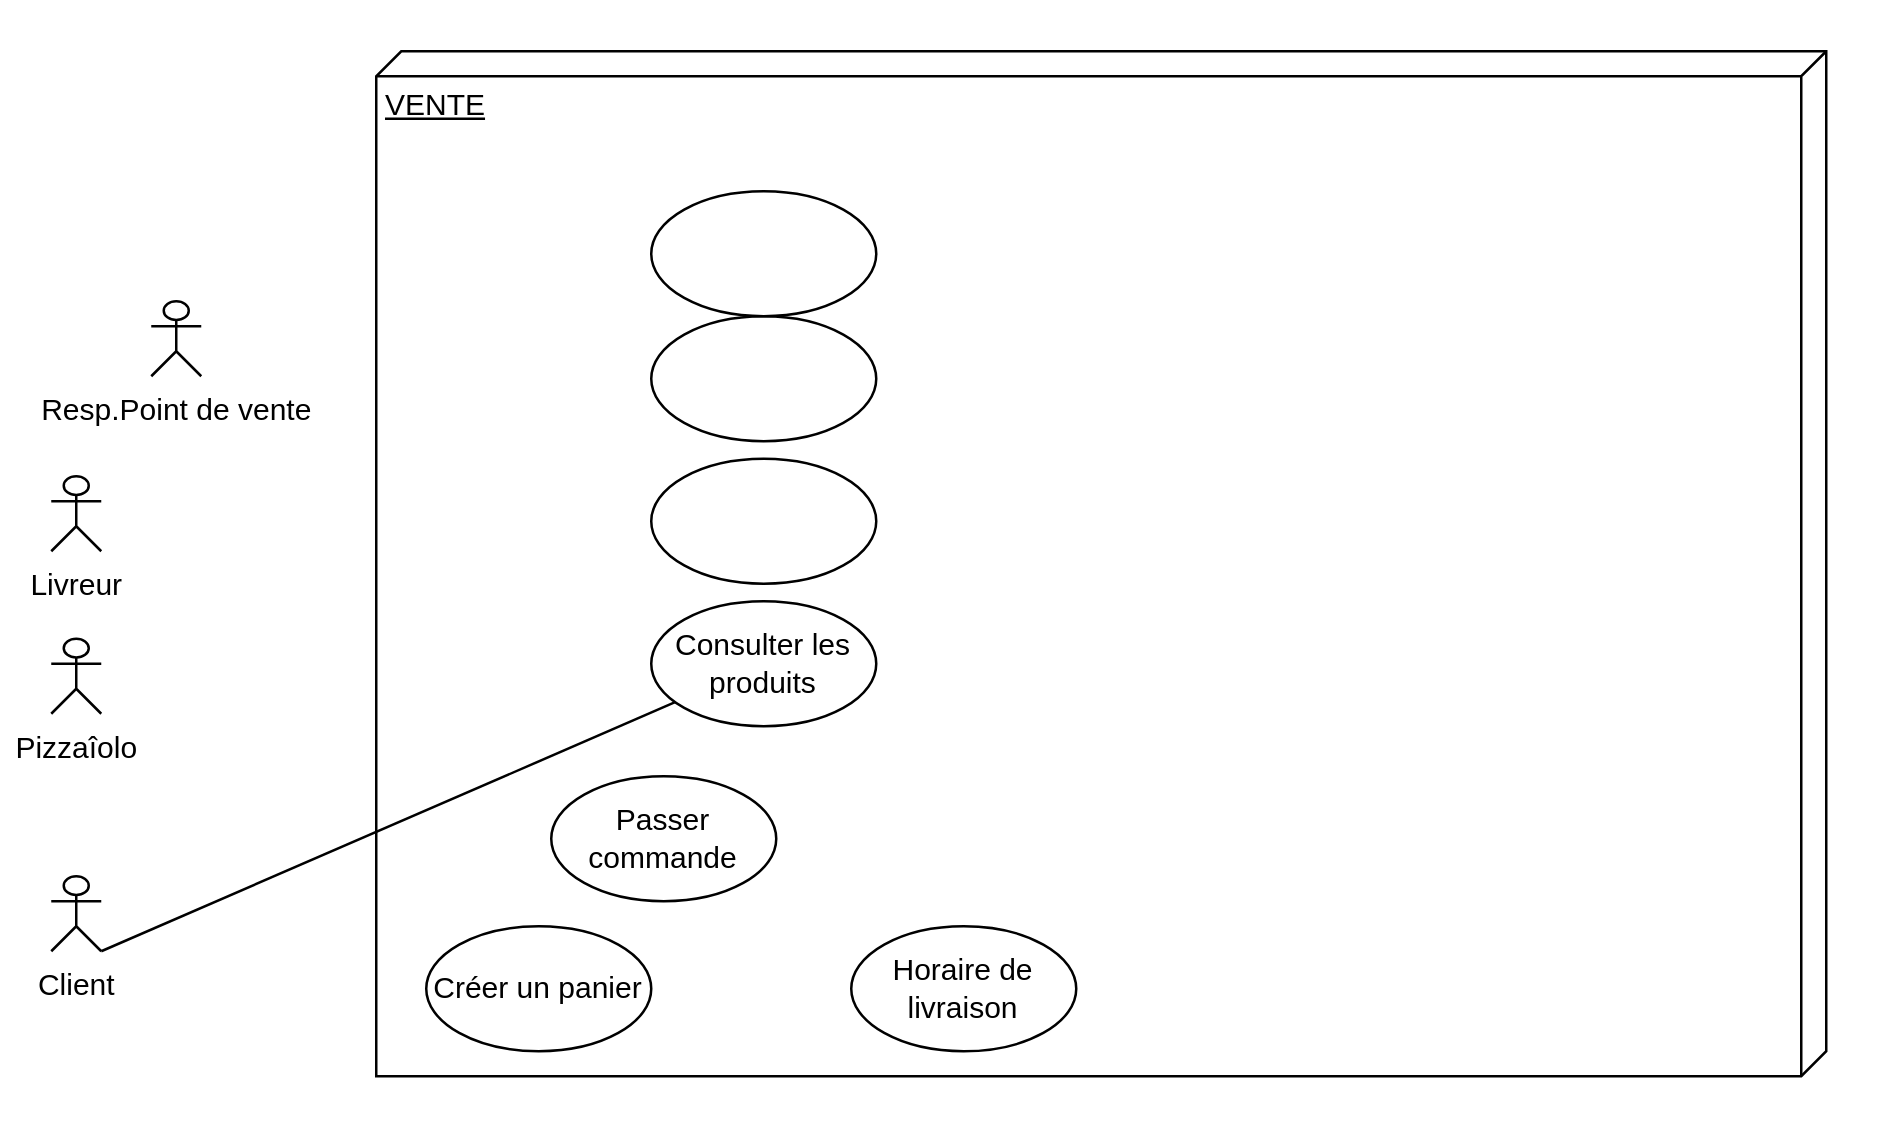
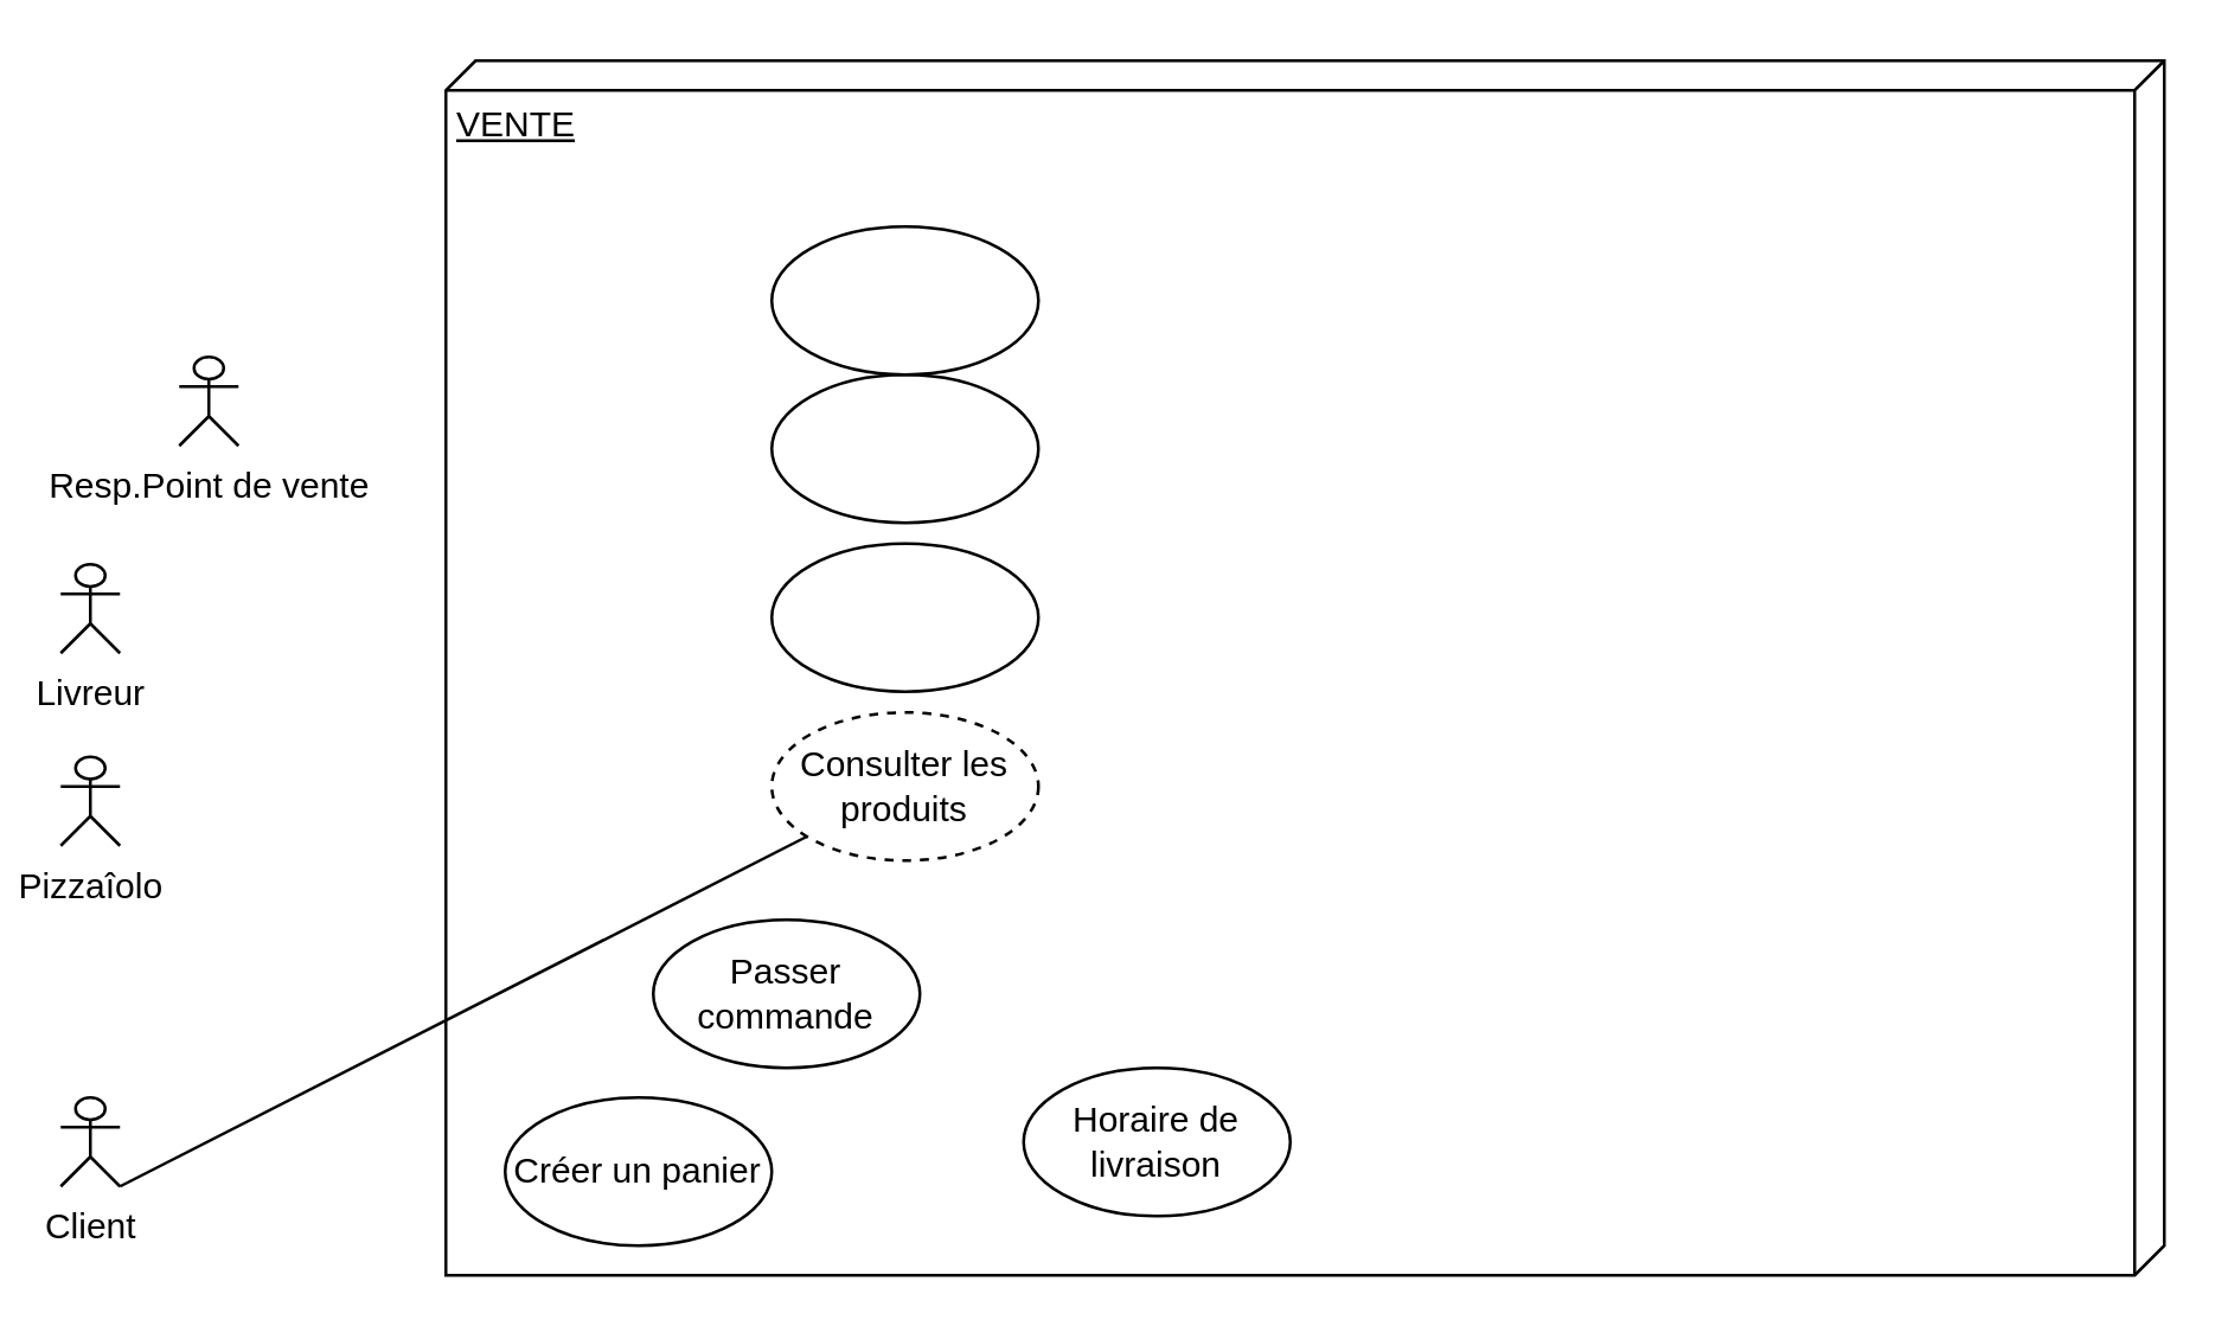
- <mxCell id="11" value="Consulter les produits" style="ellipse;whiteSpace=wrap;html=1;" parent="1" vertex="1"><mxGeometry x="260" y="240" width="90" height="50" as="geometry" /></mxCell>
+ <mxCell id="11" value="Consulter les produits" style="ellipse;whiteSpace=wrap;html=1;dashed=1;" parent="1" vertex="1"><mxGeometry x="260" y="240" width="90" height="50" as="geometry" /></mxCell>
- <mxCell id="6" value="Client" style="shape=umlActor;verticalLabelPosition=bottom;labelBackgroundColor=#ffffff;verticalAlign=top;html=1;" parent="1" vertex="1"><mxGeometry x="20" y="350" width="20" height="30" as="geometry" /></mxCell>
+ <mxCell id="6" value="Client" style="shape=umlActor;verticalLabelPosition=bottom;labelBackgroundColor=#ffffff;verticalAlign=top;html=1;" parent="1" vertex="1"><mxGeometry x="20" y="370" width="20" height="30" as="geometry" /></mxCell>
- <mxCell id="4" value="Horaire de livraison" style="ellipse;whiteSpace=wrap;html=1;" parent="1" vertex="1"><mxGeometry x="340" y="370" width="90" height="50" as="geometry" /></mxCell>
+ <mxCell id="4" value="Horaire de livraison" style="ellipse;whiteSpace=wrap;html=1;" parent="1" vertex="1"><mxGeometry x="345" y="360" width="90" height="50" as="geometry" /></mxCell>
